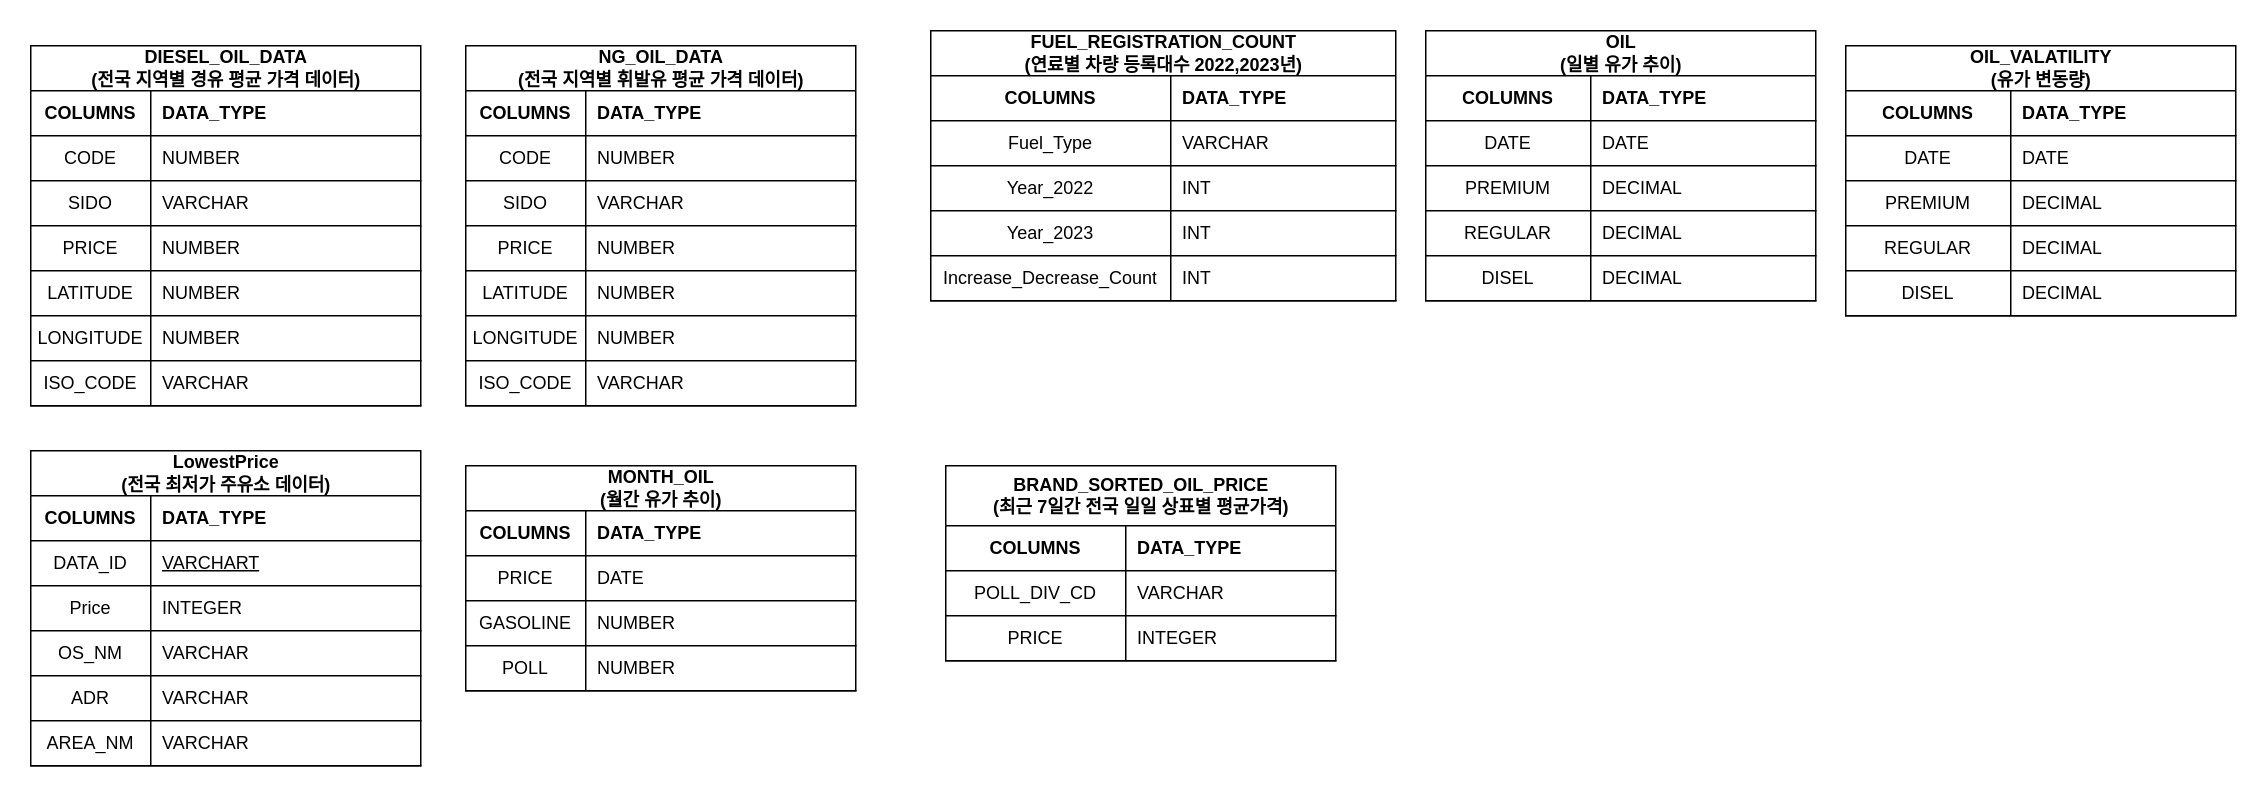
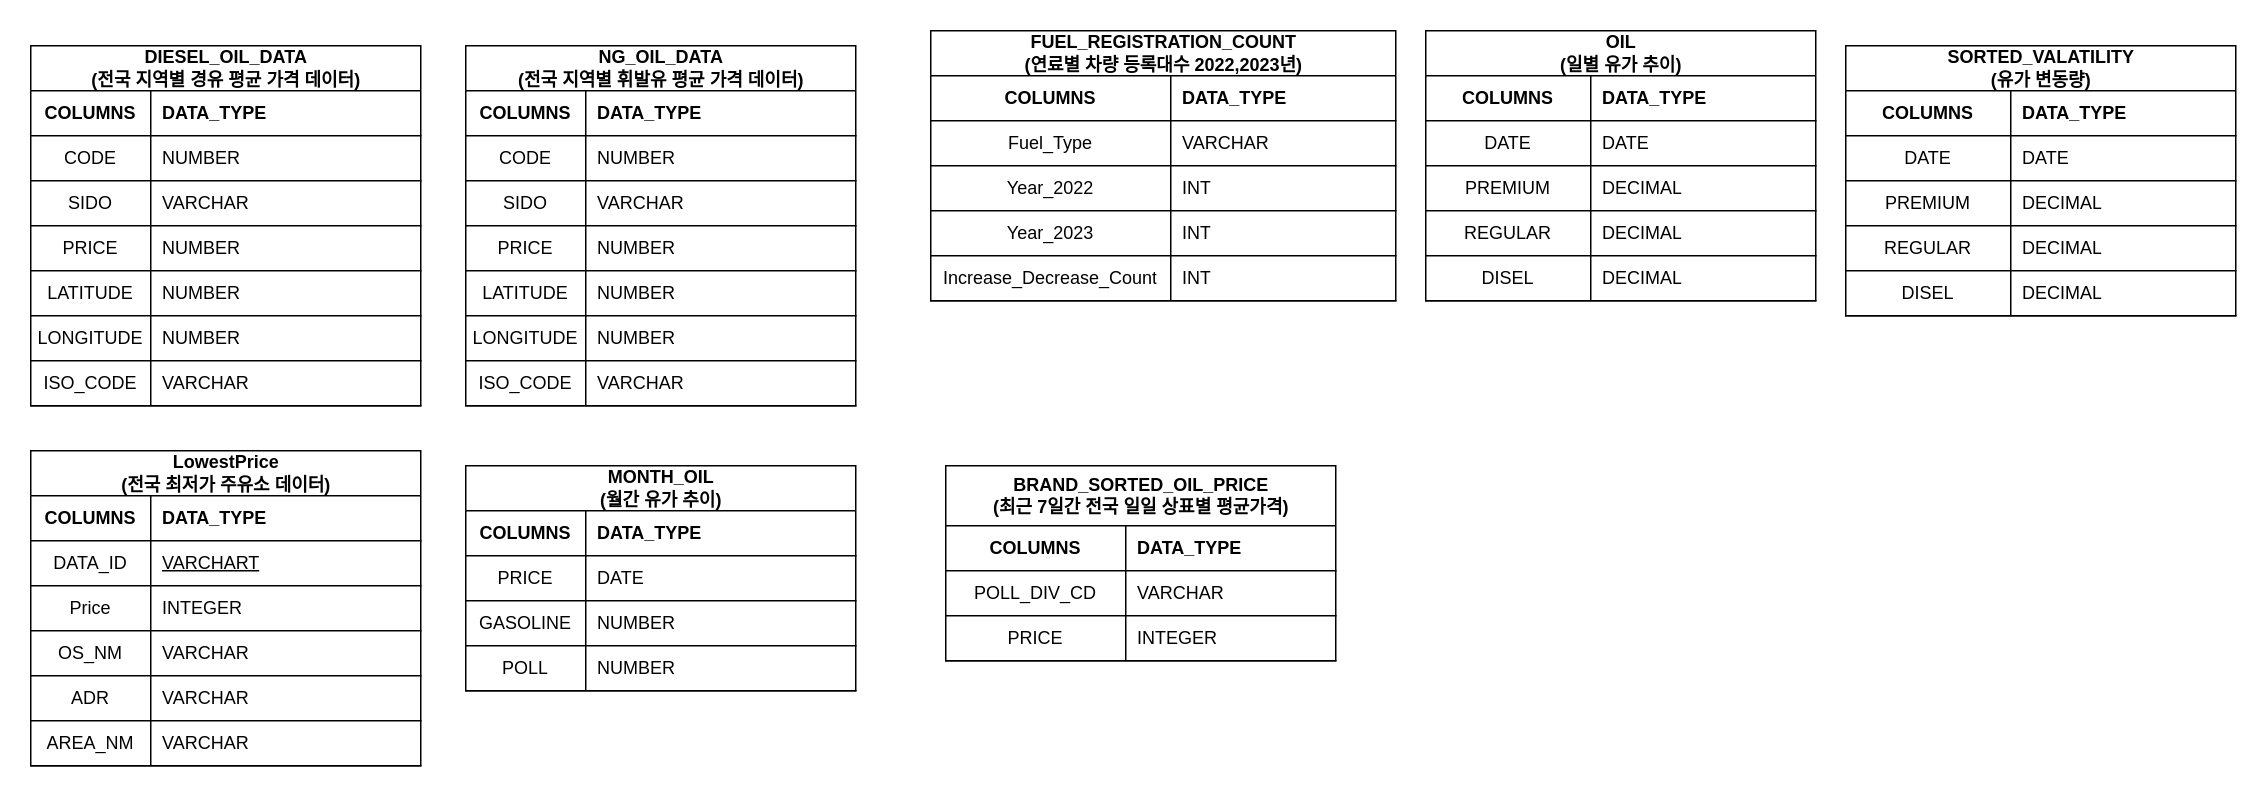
- <mxCell id="50" value="&lt;b&gt;OIL_VALATILITY&lt;br&gt;(유가 변동량)&lt;/b&gt;" style="shape=table;startSize=30;container=1;collapsible=1;childLayout=tableLayout;fixedRows=1;rowLines=0;align=center;resizeLast=1;html=1;verticalAlign=middle;" parent="1" vertex="1"><mxGeometry x="1230" y="30" width="260" height="180" as="geometry" /></mxCell>
+ <mxCell id="50" value="&lt;b&gt;SORTED_VALATILITY&lt;br&gt;(유가 변동량)&lt;/b&gt;" style="shape=table;startSize=30;container=1;collapsible=1;childLayout=tableLayout;fixedRows=1;rowLines=0;align=center;resizeLast=1;html=1;verticalAlign=middle;" parent="1" vertex="1"><mxGeometry x="1230" y="30" width="260" height="180" as="geometry" /></mxCell>
